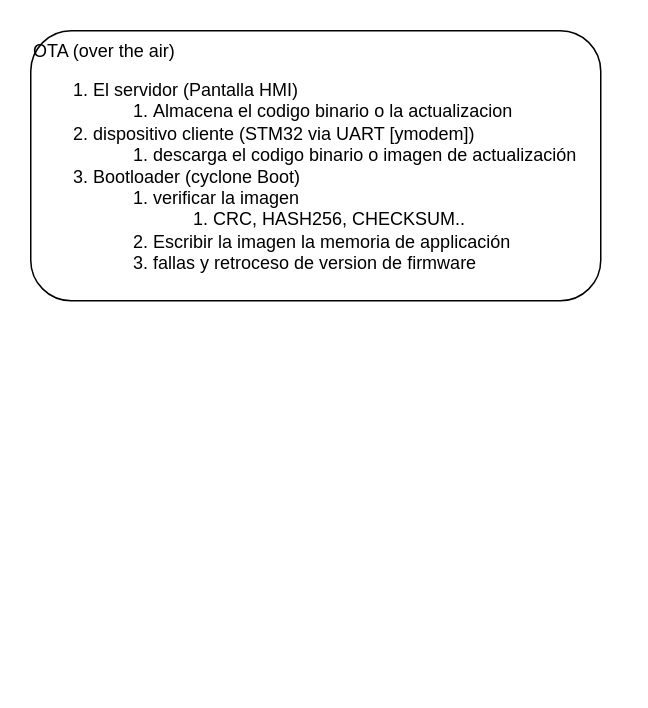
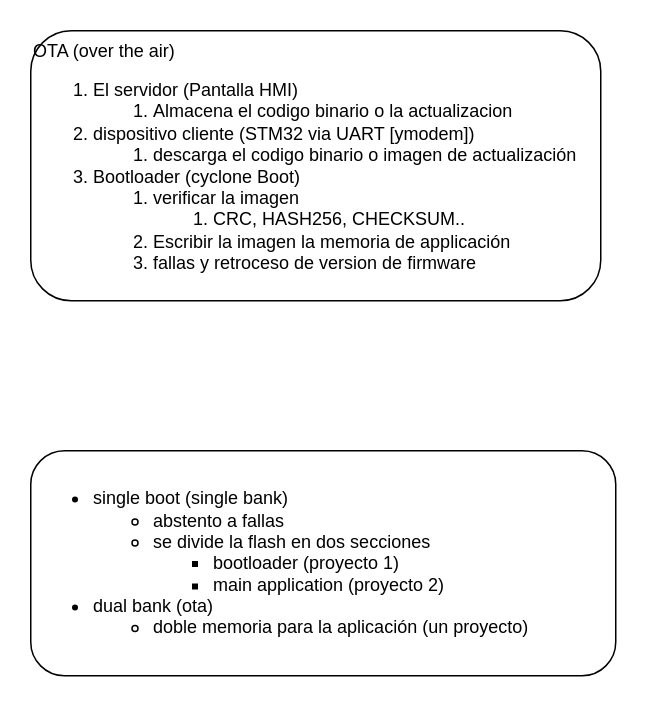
+ <mxCell id="3" value="&lt;ul&gt;&lt;li&gt;single boot (single bank)&lt;/li&gt;&lt;ul&gt;&lt;li&gt;abstento a fallas&lt;/li&gt;&lt;li&gt;se divide la flash en dos secciones&lt;/li&gt;&lt;ul&gt;&lt;li&gt;bootloader (proyecto 1)&lt;/li&gt;&lt;li&gt;main application (proyecto 2)&lt;/li&gt;&lt;/ul&gt;&lt;/ul&gt;&lt;li&gt;dual bank (ota)&lt;/li&gt;&lt;ul&gt;&lt;li&gt;doble memoria para la aplicación (un proyecto)&lt;/li&gt;&lt;/ul&gt;&lt;/ul&gt;" style="rounded=1;whiteSpace=wrap;html=1;align=left;" vertex="1" parent="1"><mxGeometry x="20" y="300" width="390" height="150" as="geometry" /></mxCell>
